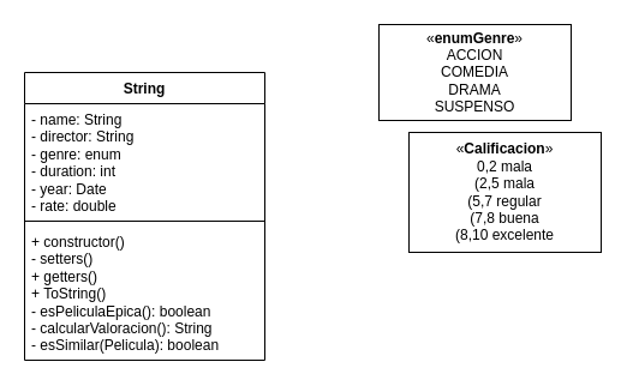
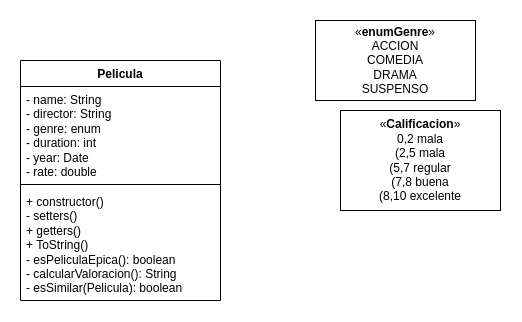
- <mxCell id="2" value="String" style="swimlane;fontStyle=1;align=center;verticalAlign=top;childLayout=stackLayout;horizontal=1;startSize=26;horizontalStack=0;resizeParent=1;resizeParentMax=0;resizeLast=0;collapsible=1;marginBottom=0;whiteSpace=wrap;html=1;" vertex="1" parent="1"><mxGeometry x="20" y="60" width="200" height="240" as="geometry" /></mxCell>
+ <mxCell id="2" value="Pelicula" style="swimlane;fontStyle=1;align=center;verticalAlign=top;childLayout=stackLayout;horizontal=1;startSize=26;horizontalStack=0;resizeParent=1;resizeParentMax=0;resizeLast=0;collapsible=1;marginBottom=0;whiteSpace=wrap;html=1;" vertex="1" parent="1"><mxGeometry x="20" y="60" width="200" height="240" as="geometry" /></mxCell>
